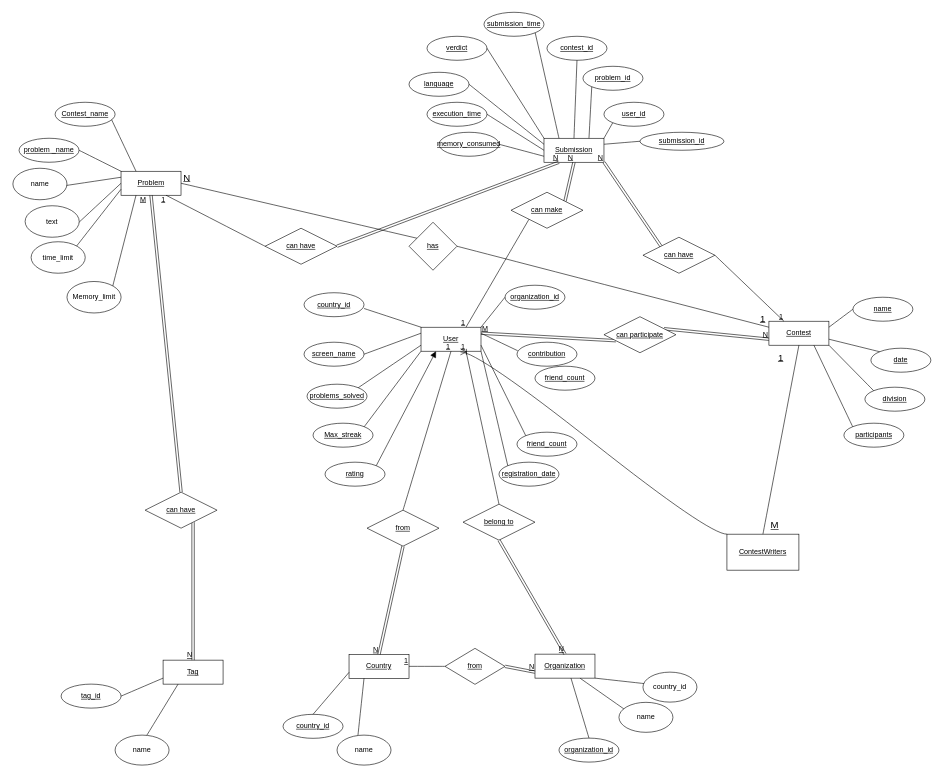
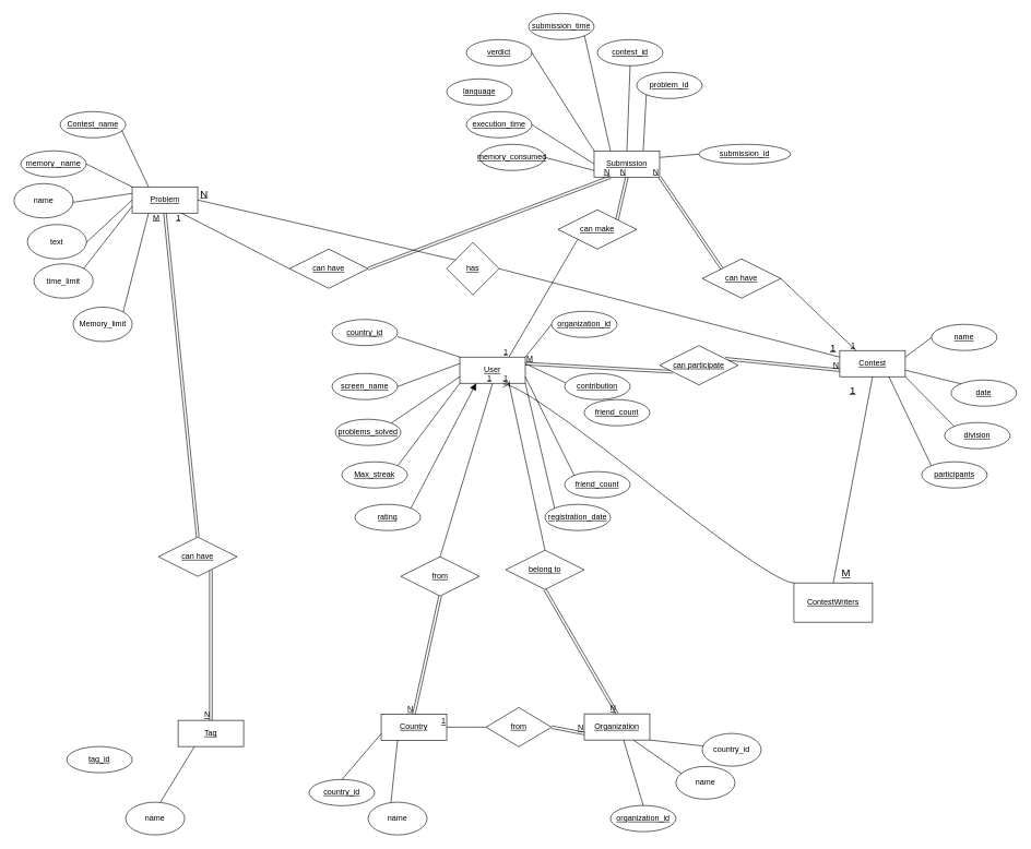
- <mxCell id="35" value="user_id" style="ellipse;whiteSpace=wrap;html=1;align=center;fontStyle=4" parent="1" vertex="1"><mxGeometry x="1006" y="170" width="100" height="40" as="geometry" /></mxCell>
- <mxCell id="52" value="" style="endArrow=none;html=1;rounded=0;fontSize=12;startSize=8;endSize=8;curved=1;exitX=1;exitY=0.5;exitDx=0;exitDy=0;entryX=0;entryY=0.25;entryDx=0;entryDy=0;fontStyle=4" parent="1" source="40" target="2" edge="1"><mxGeometry relative="1" as="geometry"><mxPoint x="771" y="160" as="sourcePoint" /><mxPoint x="931" y="160" as="targetPoint" /></mxGeometry></mxCell>
- <mxCell id="47" value="" style="endArrow=none;html=1;rounded=0;fontSize=12;startSize=8;endSize=8;curved=1;exitX=1;exitY=0;exitDx=0;exitDy=0;entryX=0;entryY=1;entryDx=0;entryDy=0;fontStyle=4" parent="1" source="2" target="35" edge="1"><mxGeometry relative="1" as="geometry"><mxPoint x="951" y="160" as="sourcePoint" /><mxPoint x="1111" y="160" as="targetPoint" /></mxGeometry></mxCell>
- <mxCell id="33" value="&lt;span&gt;problem _name&lt;/span&gt;" style="ellipse;whiteSpace=wrap;html=1;align=center;fontStyle=4" parent="1" vertex="1"><mxGeometry x="30.9" y="230" width="100" height="40" as="geometry" /></mxCell>
+ <mxCell id="33" value="&lt;span&gt;memory _name&lt;/span&gt;" style="ellipse;whiteSpace=wrap;html=1;align=center;fontStyle=4" parent="1" vertex="1"><mxGeometry x="30.9" y="230" width="100" height="40" as="geometry" /></mxCell>
- <mxCell id="61" value="" style="endArrow=none;html=1;rounded=0;fontSize=12;startSize=8;endSize=8;curved=1;exitX=1;exitY=0.5;exitDx=0;exitDy=0;entryX=0;entryY=0.75;entryDx=0;entryDy=0;fontStyle=4" parent="1" source="45" target="7" edge="1"><mxGeometry relative="1" as="geometry"><mxPoint x="271" y="1230" as="sourcePoint" /><mxPoint x="431" y="1230" as="targetPoint" /></mxGeometry></mxCell>
